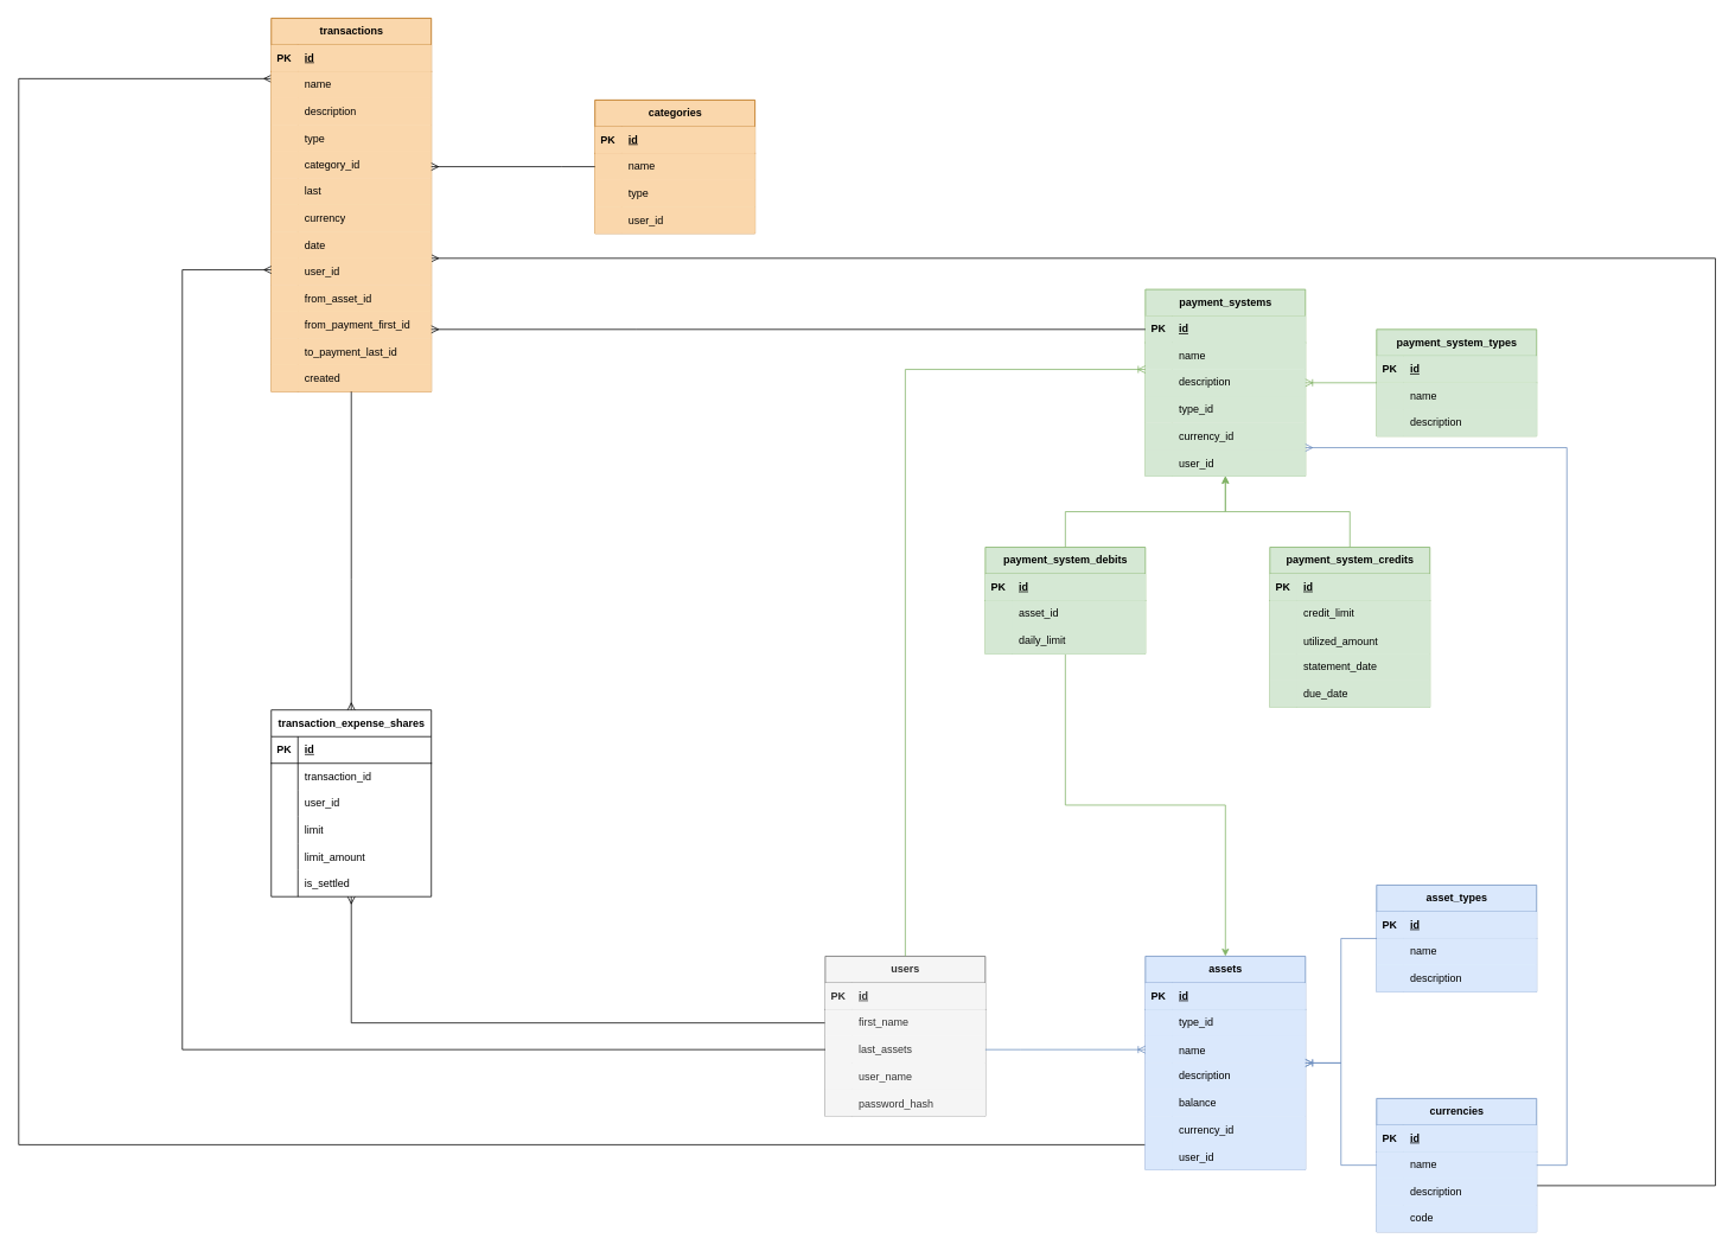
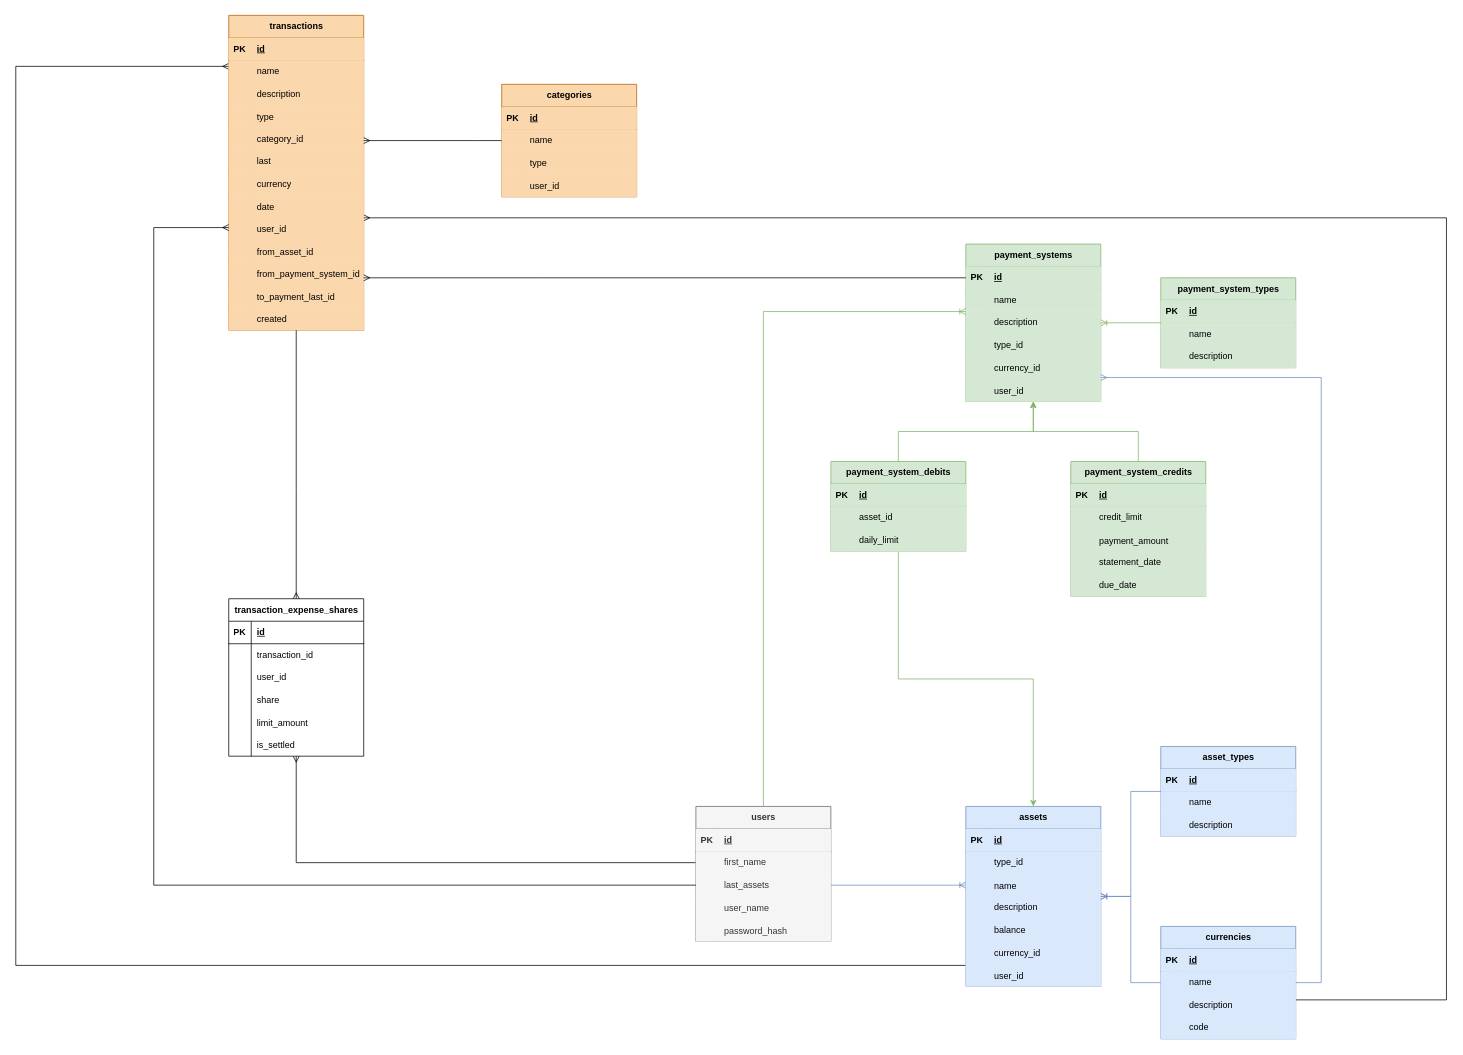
- <mxCell id="162" value="from_payment_first_id" style="shape=partialRectangle;connectable=0;fillColor=#fad7ac;top=0;left=0;bottom=0;right=0;align=left;spacingLeft=6;overflow=hidden;strokeColor=#b46504;" parent="160" vertex="1"><mxGeometry x="30" width="150" height="30" as="geometry"><mxRectangle width="150" height="30" as="alternateBounds" /></mxGeometry></mxCell>
+ <mxCell id="162" value="from_payment_system_id" style="shape=partialRectangle;connectable=0;fillColor=#fad7ac;top=0;left=0;bottom=0;right=0;align=left;spacingLeft=6;overflow=hidden;strokeColor=#b46504;" parent="160" vertex="1"><mxGeometry x="30" width="150" height="30" as="geometry"><mxRectangle width="150" height="30" as="alternateBounds" /></mxGeometry></mxCell>
- <mxCell id="121" value="utilized_amount" style="shape=partialRectangle;connectable=0;fillColor=#d5e8d4;top=0;left=0;bottom=0;right=0;align=left;spacingLeft=6;overflow=hidden;strokeColor=#82b366;" parent="119" vertex="1"><mxGeometry x="30" width="150" height="30" as="geometry"><mxRectangle width="150" height="30" as="alternateBounds" /></mxGeometry></mxCell>
+ <mxCell id="121" value="payment_amount" style="shape=partialRectangle;connectable=0;fillColor=#d5e8d4;top=0;left=0;bottom=0;right=0;align=left;spacingLeft=6;overflow=hidden;strokeColor=#82b366;" parent="119" vertex="1"><mxGeometry x="30" width="150" height="30" as="geometry"><mxRectangle width="150" height="30" as="alternateBounds" /></mxGeometry></mxCell>
- <mxCell id="182" value="&lt;span style=&quot;text-wrap-mode: nowrap;&quot;&gt;limit&lt;/span&gt;" style="shape=partialRectangle;connectable=0;fillColor=none;top=0;left=0;bottom=0;right=0;align=left;spacingLeft=6;overflow=hidden;whiteSpace=wrap;html=1;" parent="180" vertex="1"><mxGeometry x="30" width="150" height="30" as="geometry"><mxRectangle width="150" height="30" as="alternateBounds" /></mxGeometry></mxCell>
+ <mxCell id="182" value="&lt;span style=&quot;text-wrap-mode: nowrap;&quot;&gt;share&lt;/span&gt;" style="shape=partialRectangle;connectable=0;fillColor=none;top=0;left=0;bottom=0;right=0;align=left;spacingLeft=6;overflow=hidden;whiteSpace=wrap;html=1;" parent="180" vertex="1"><mxGeometry x="30" width="150" height="30" as="geometry"><mxRectangle width="150" height="30" as="alternateBounds" /></mxGeometry></mxCell>
